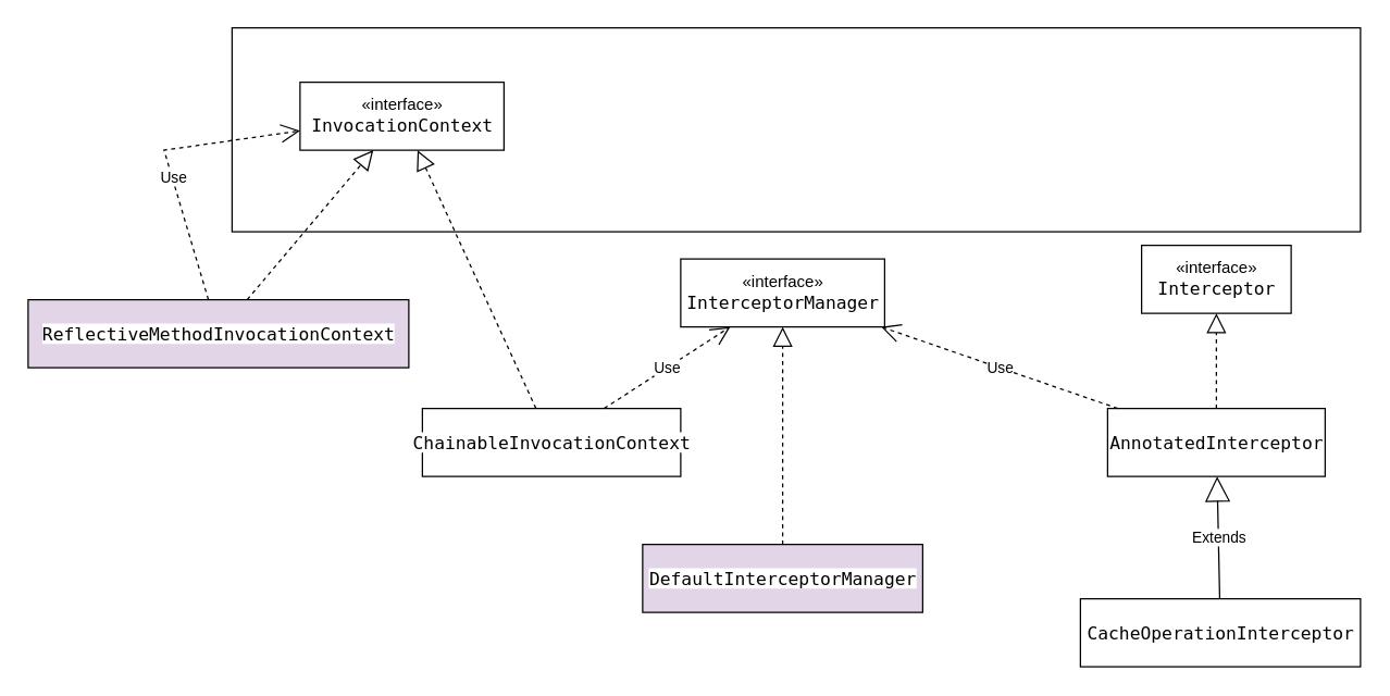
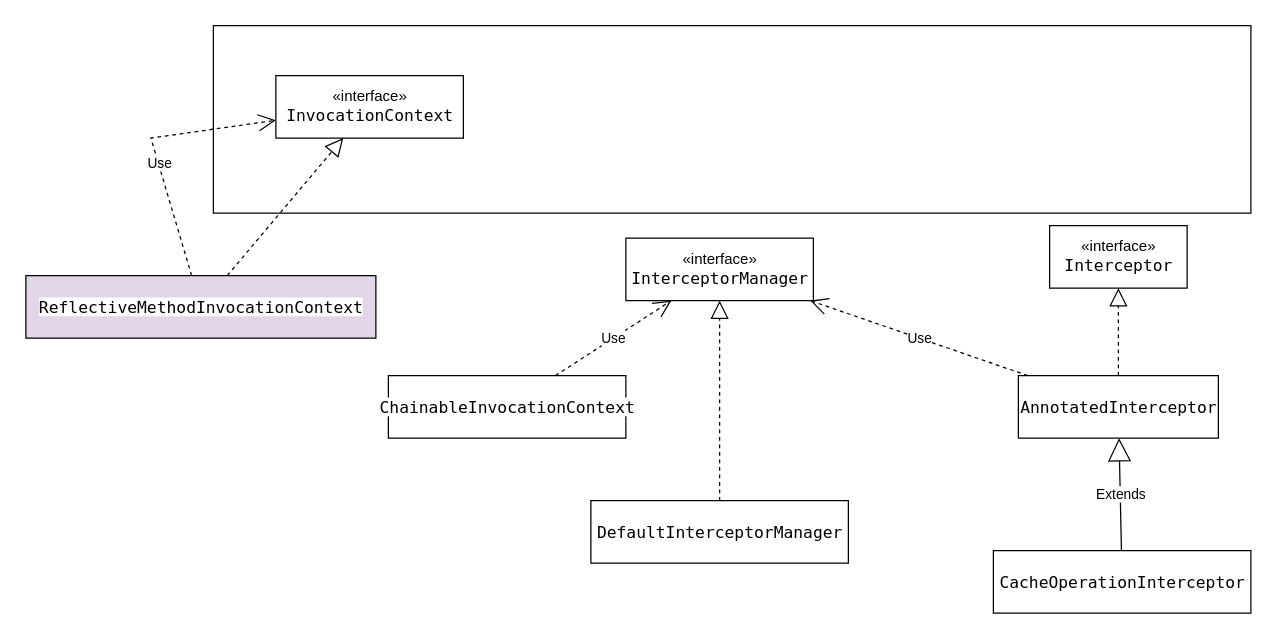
- <mxCell id="14" value="" style="endArrow=block;dashed=1;endFill=0;endSize=12;html=1;rounded=0;" parent="1" source="13" target="12" edge="1"><mxGeometry width="160" relative="1" as="geometry"><mxPoint x="870" y="320" as="sourcePoint" /><mxPoint x="870" y="250" as="targetPoint" /></mxGeometry></mxCell>
- <mxCell id="9" value="&lt;div style=&quot;background-color: rgb(255, 255, 255); color: rgb(8, 8, 8); font-family: &amp;quot;JetBrains Mono&amp;quot;, monospace; font-size: 9.8pt;&quot;&gt;&lt;div style=&quot;font-size: 9.8pt;&quot;&gt;&lt;span style=&quot;color:#000000;&quot;&gt;DefaultInterceptorManager&lt;/span&gt;&lt;/div&gt;&lt;/div&gt;" style="html=1;fillColor=#e1d5e7;" parent="1" vertex="1"><mxGeometry x="472" y="400" width="206" height="50" as="geometry" /></mxCell>
+ <mxCell id="9" value="&lt;div style=&quot;background-color: rgb(255, 255, 255); color: rgb(8, 8, 8); font-family: &amp;quot;JetBrains Mono&amp;quot;, monospace; font-size: 9.8pt;&quot;&gt;&lt;div style=&quot;font-size: 9.8pt;&quot;&gt;&lt;span style=&quot;color:#000000;&quot;&gt;DefaultInterceptorManager&lt;/span&gt;&lt;/div&gt;&lt;/div&gt;" style="html=1;" parent="1" vertex="1"><mxGeometry x="472" y="400" width="206" height="50" as="geometry" /></mxCell>
